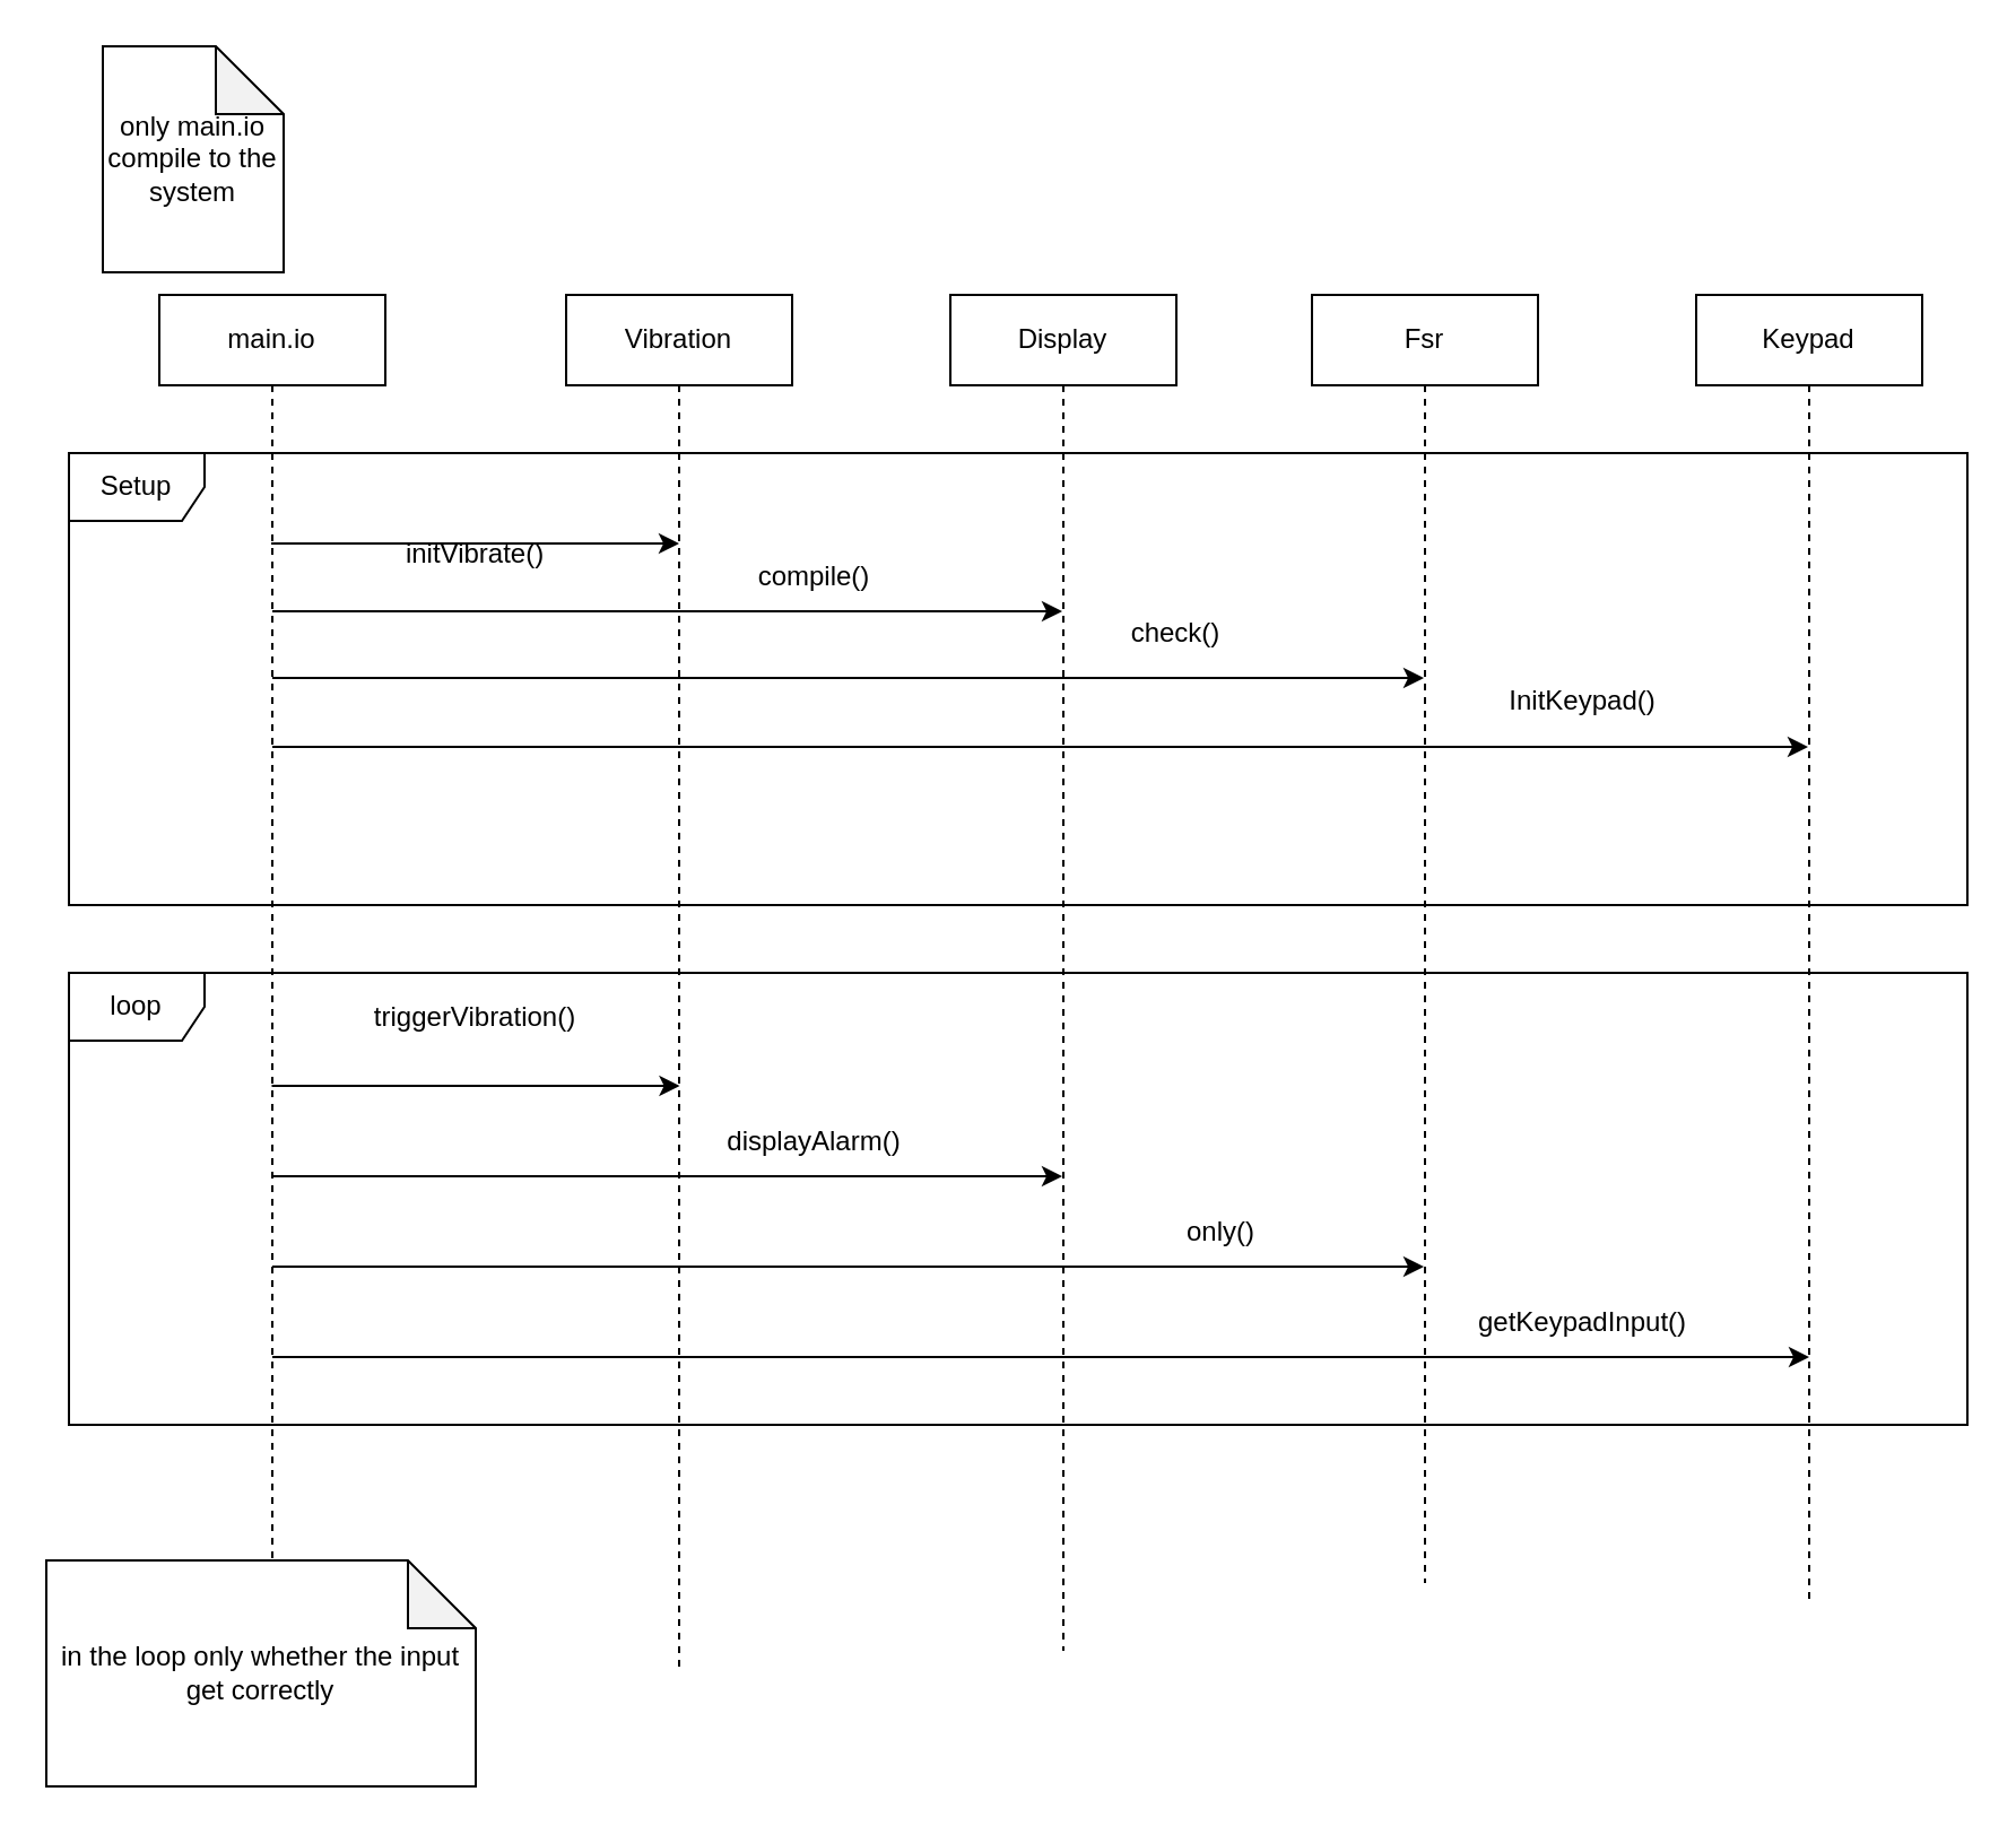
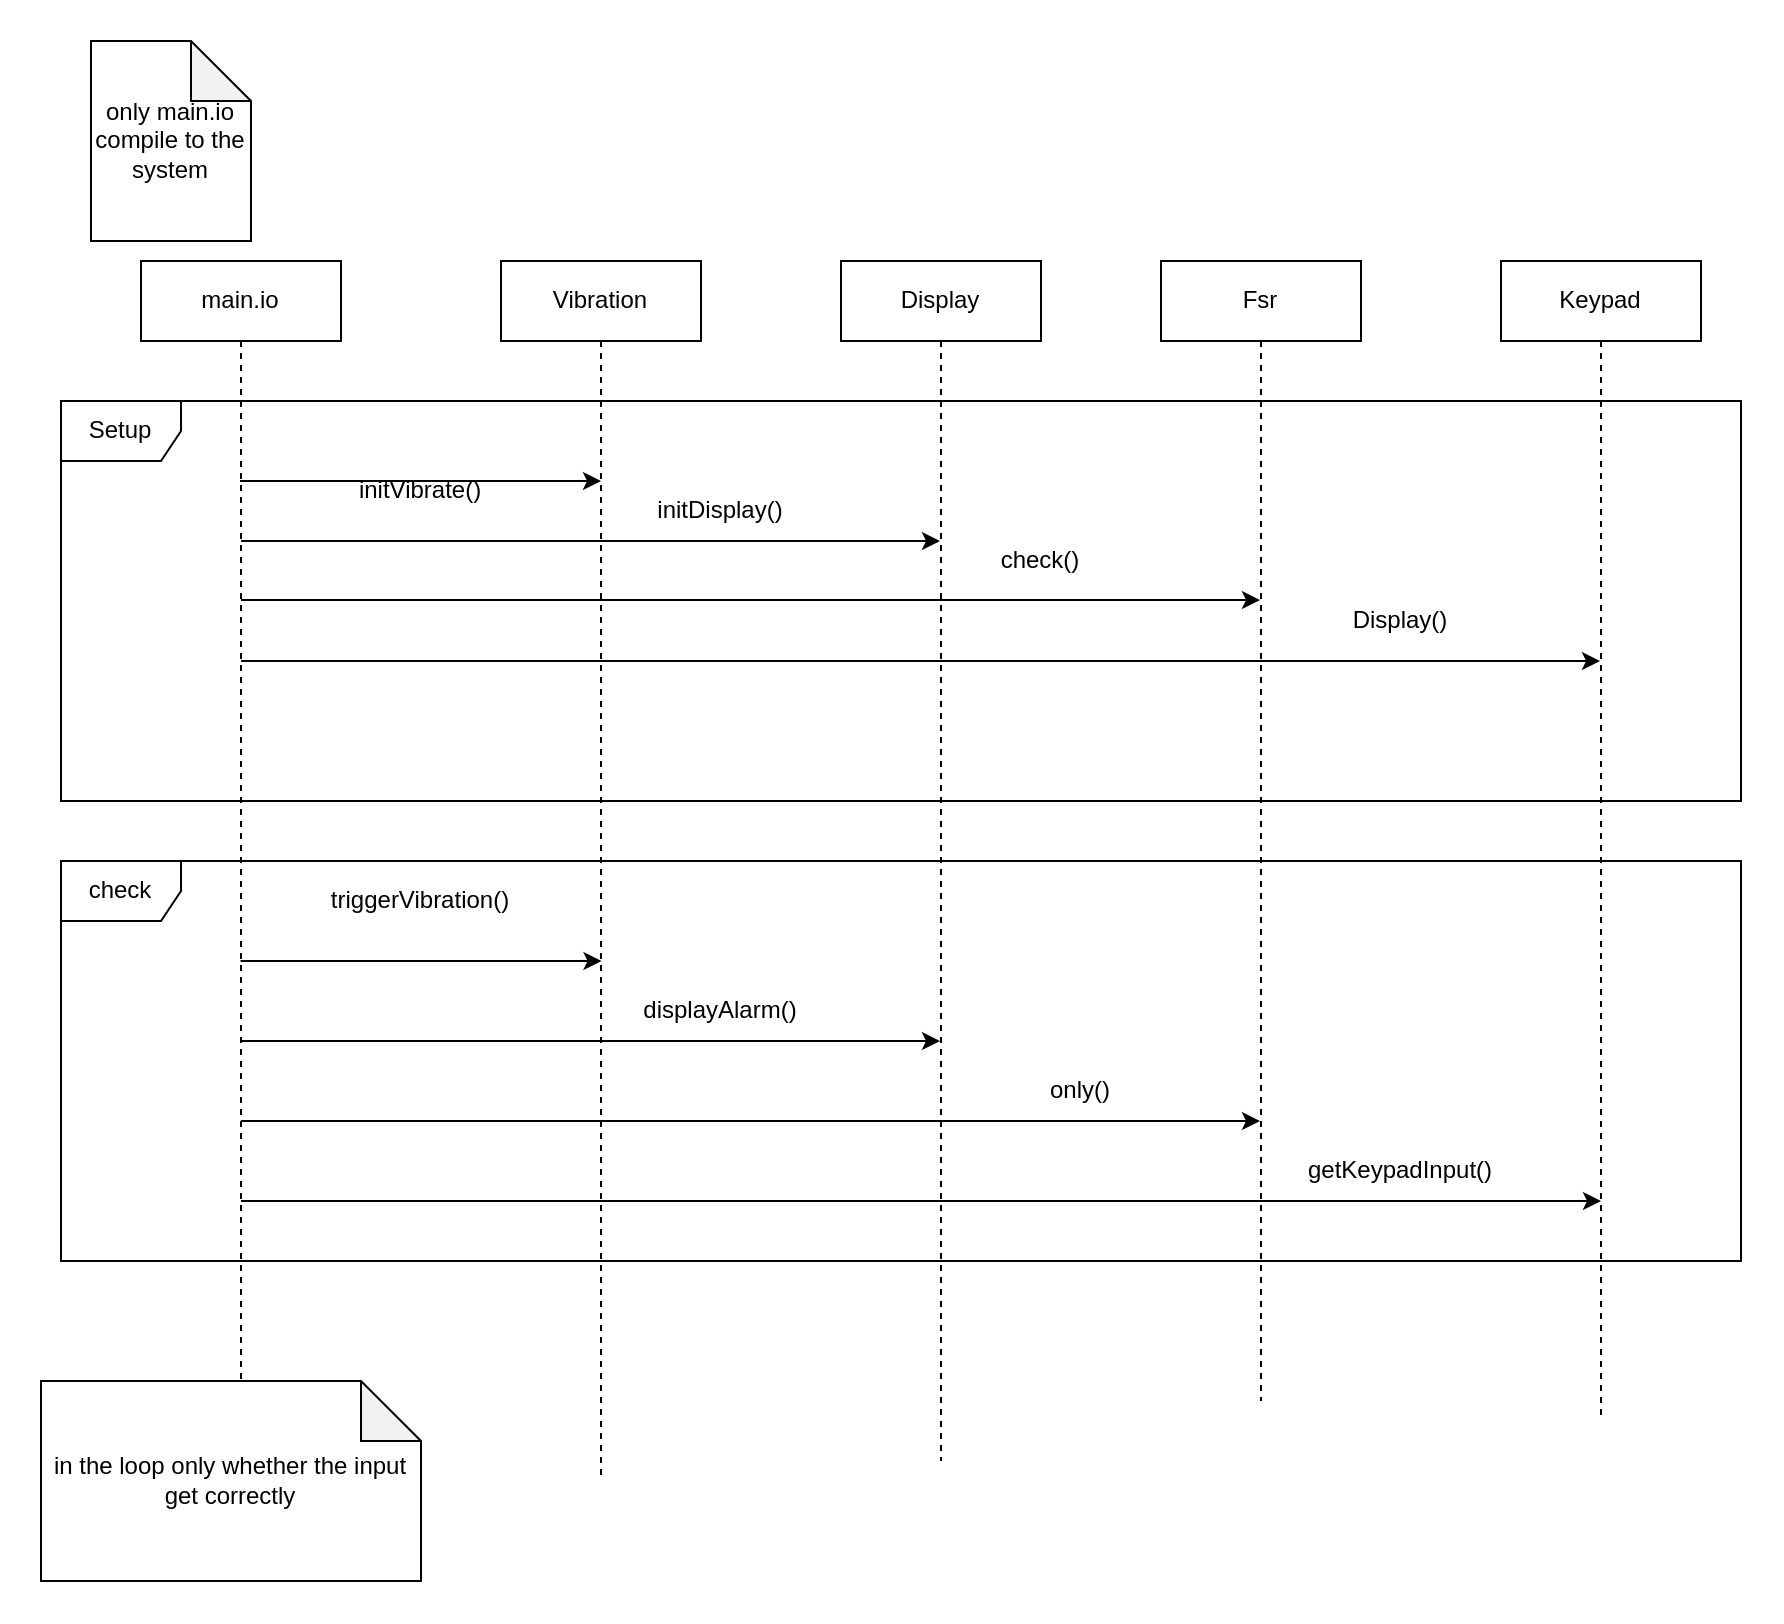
- <mxCell id="13" value="compile()" style="text;html=1;align=center;verticalAlign=middle;whiteSpace=wrap;rounded=0;" vertex="1" parent="1"><mxGeometry x="330" y="240" width="60" height="30" as="geometry" /></mxCell>
+ <mxCell id="13" value="initDisplay()" style="text;html=1;align=center;verticalAlign=middle;whiteSpace=wrap;rounded=0;" vertex="1" parent="1"><mxGeometry x="330" y="240" width="60" height="30" as="geometry" /></mxCell>
- <mxCell id="15" value="InitKeypad()" style="text;html=1;align=center;verticalAlign=middle;whiteSpace=wrap;rounded=0;" vertex="1" parent="1"><mxGeometry x="670" y="295" width="60" height="30" as="geometry" /></mxCell>
+ <mxCell id="15" value="Display()" style="text;html=1;align=center;verticalAlign=middle;whiteSpace=wrap;rounded=0;" vertex="1" parent="1"><mxGeometry x="670" y="295" width="60" height="30" as="geometry" /></mxCell>
- <mxCell id="16" value="loop" style="shape=umlFrame;whiteSpace=wrap;html=1;pointerEvents=0;" vertex="1" parent="1"><mxGeometry x="30" y="430" width="840" height="200" as="geometry" /></mxCell>
+ <mxCell id="16" value="check" style="shape=umlFrame;whiteSpace=wrap;html=1;pointerEvents=0;" vertex="1" parent="1"><mxGeometry x="30" y="430" width="840" height="200" as="geometry" /></mxCell>
